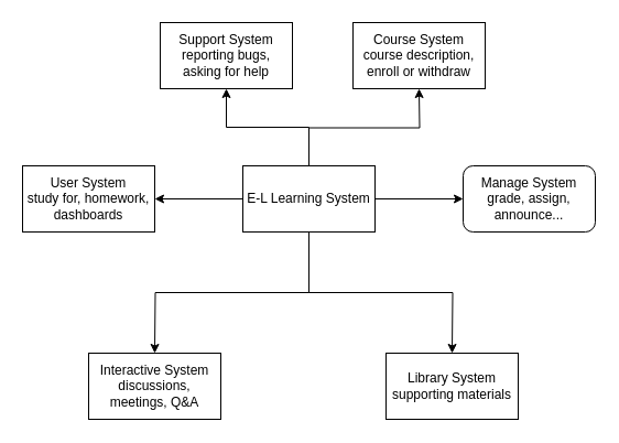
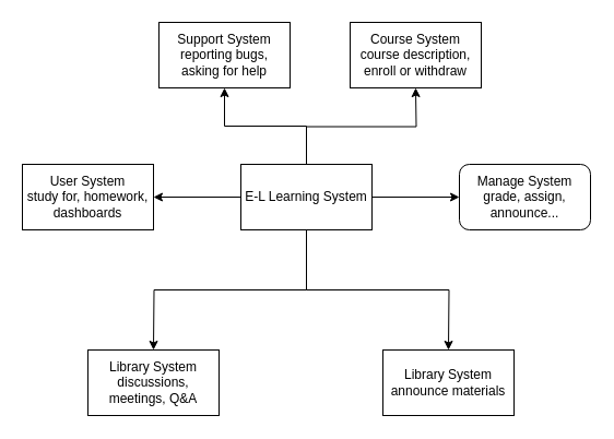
- <mxCell id="11" value="Interactive System&lt;div&gt;discussions, meetings, Q&amp;amp;A&lt;/div&gt;" style="rounded=0;whiteSpace=wrap;html=1;" vertex="1" parent="1"><mxGeometry x="80" y="320" width="120" height="60" as="geometry" /></mxCell>
+ <mxCell id="11" value="Library System&lt;div&gt;discussions, meetings, Q&amp;amp;A&lt;/div&gt;" style="rounded=0;whiteSpace=wrap;html=1;" vertex="1" parent="1"><mxGeometry x="80" y="320" width="120" height="60" as="geometry" /></mxCell>
- <mxCell id="15" value="Library System&lt;div&gt;supporting materials&lt;/div&gt;" style="rounded=0;whiteSpace=wrap;html=1;" vertex="1" parent="1"><mxGeometry x="350" y="320" width="120" height="60" as="geometry" /></mxCell>
+ <mxCell id="15" value="Library System&lt;div&gt;announce materials&lt;/div&gt;" style="rounded=0;whiteSpace=wrap;html=1;" vertex="1" parent="1"><mxGeometry x="350" y="320" width="120" height="60" as="geometry" /></mxCell>
